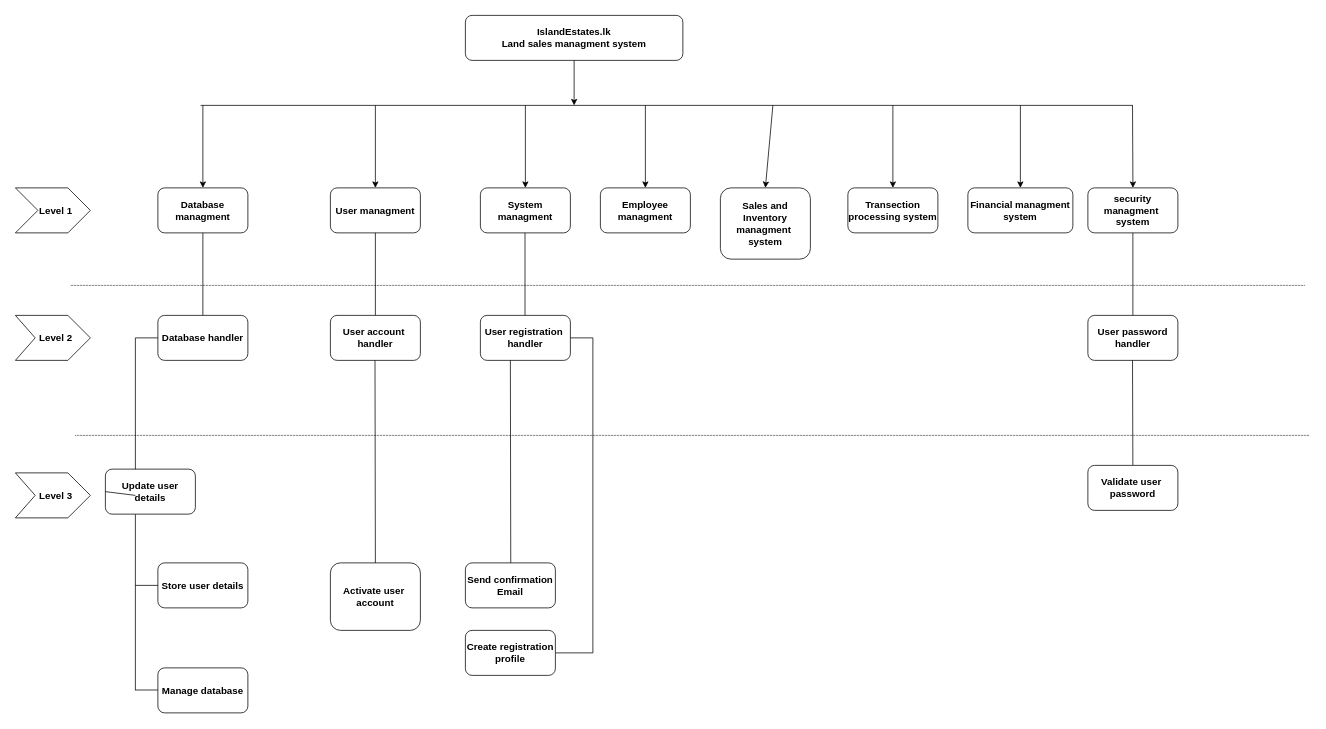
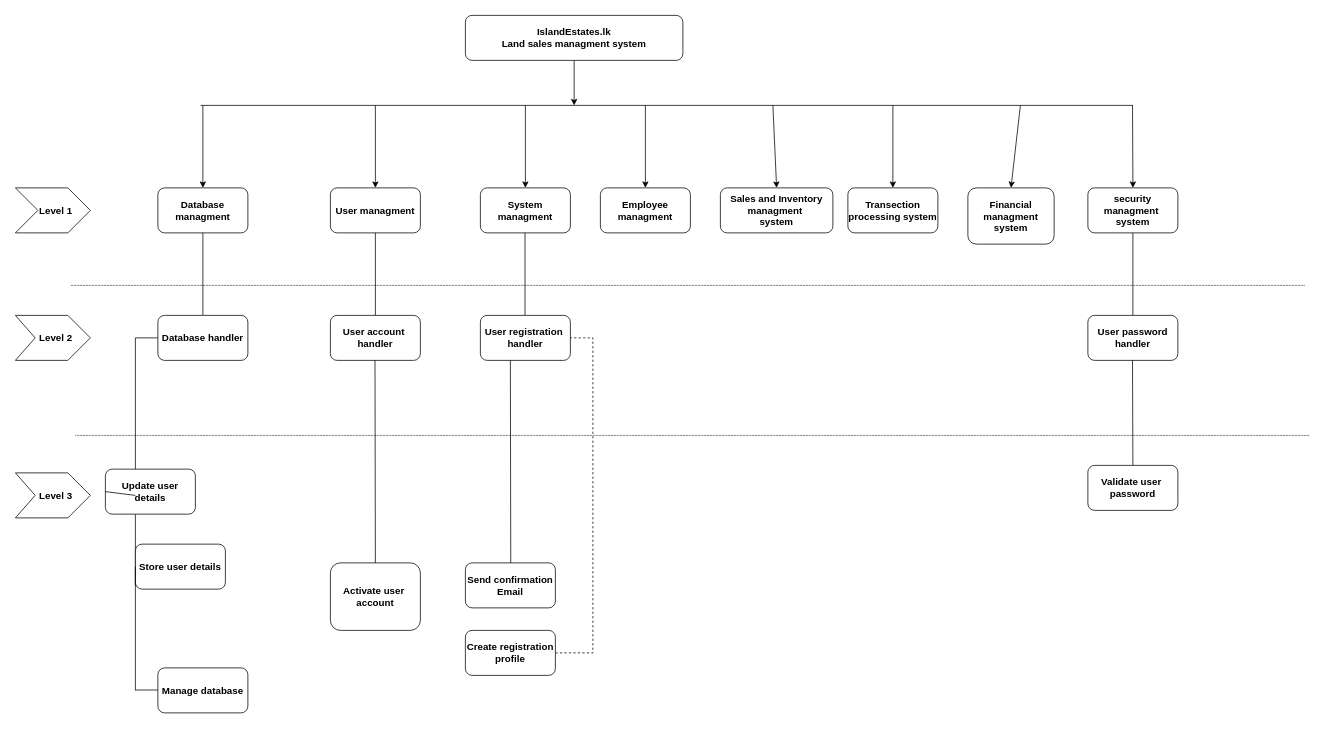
- <mxCell id="21" value="Financial managment&lt;div style=&quot;font-size: 13px;&quot;&gt;system&lt;/div&gt;" style="rounded=1;whiteSpace=wrap;html=1;fontSize=13;fontStyle=1" vertex="1" parent="1"><mxGeometry x="1290" y="250" width="140" height="60" as="geometry" /></mxCell>
+ <mxCell id="21" value="Financial managment&lt;div style=&quot;font-size: 13px;&quot;&gt;system&lt;/div&gt;" style="rounded=1;whiteSpace=wrap;html=1;fontSize=13;fontStyle=1" vertex="1" parent="1"><mxGeometry x="1290" y="250" width="115" height="75" as="geometry" /></mxCell>
- <mxCell id="19" value="Sales and Inventory&lt;div style=&quot;font-size: 13px;&quot;&gt;managment&amp;nbsp;&lt;/div&gt;&lt;div style=&quot;font-size: 13px;&quot;&gt;system&lt;/div&gt;" style="rounded=1;whiteSpace=wrap;html=1;fontSize=13;fontStyle=1" vertex="1" parent="1"><mxGeometry x="960" y="250" width="120" height="95" as="geometry" /></mxCell>
+ <mxCell id="19" value="Sales and Inventory&lt;div style=&quot;font-size: 13px;&quot;&gt;managment&amp;nbsp;&lt;/div&gt;&lt;div style=&quot;font-size: 13px;&quot;&gt;system&lt;/div&gt;" style="rounded=1;whiteSpace=wrap;html=1;fontSize=13;fontStyle=1" vertex="1" parent="1"><mxGeometry x="960" y="250" width="150" height="60" as="geometry" /></mxCell>
- <mxCell id="43" value="" style="endArrow=none;html=1;rounded=0;entryX=1;entryY=0.5;entryDx=0;entryDy=0;exitX=1;exitY=0.5;exitDx=0;exitDy=0;fontSize=13;fontStyle=1" edge="1" parent="1" source="44" target="40"><mxGeometry width="50" height="50" relative="1" as="geometry"><mxPoint x="740" y="860" as="sourcePoint" /><mxPoint x="790" y="450" as="targetPoint" /><Array as="points"><mxPoint x="790" y="870" /><mxPoint x="790" y="450" /></Array></mxGeometry></mxCell>
+ <mxCell id="43" value="" style="endArrow=none;html=1;rounded=0;entryX=1;entryY=0.5;entryDx=0;entryDy=0;exitX=1;exitY=0.5;exitDx=0;exitDy=0;fontSize=13;fontStyle=1;dashed=1;" edge="1" parent="1" source="44" target="40"><mxGeometry width="50" height="50" relative="1" as="geometry"><mxPoint x="740" y="860" as="sourcePoint" /><mxPoint x="790" y="450" as="targetPoint" /><Array as="points"><mxPoint x="790" y="870" /><mxPoint x="790" y="450" /></Array></mxGeometry></mxCell>
- <mxCell id="31" value="Store user details" style="rounded=1;whiteSpace=wrap;html=1;fontSize=13;fontStyle=1" vertex="1" parent="1"><mxGeometry x="210" y="750" width="120" height="60" as="geometry" /></mxCell>
+ <mxCell id="31" value="Store user details" style="rounded=1;whiteSpace=wrap;html=1;fontSize=13;fontStyle=1" vertex="1" parent="1"><mxGeometry x="180" y="725" width="120" height="60" as="geometry" /></mxCell>
